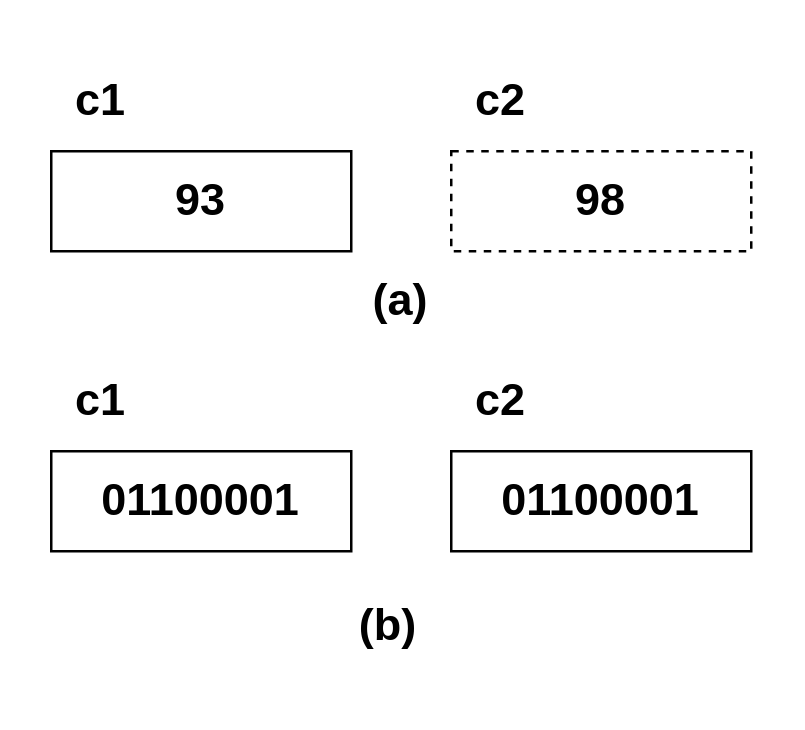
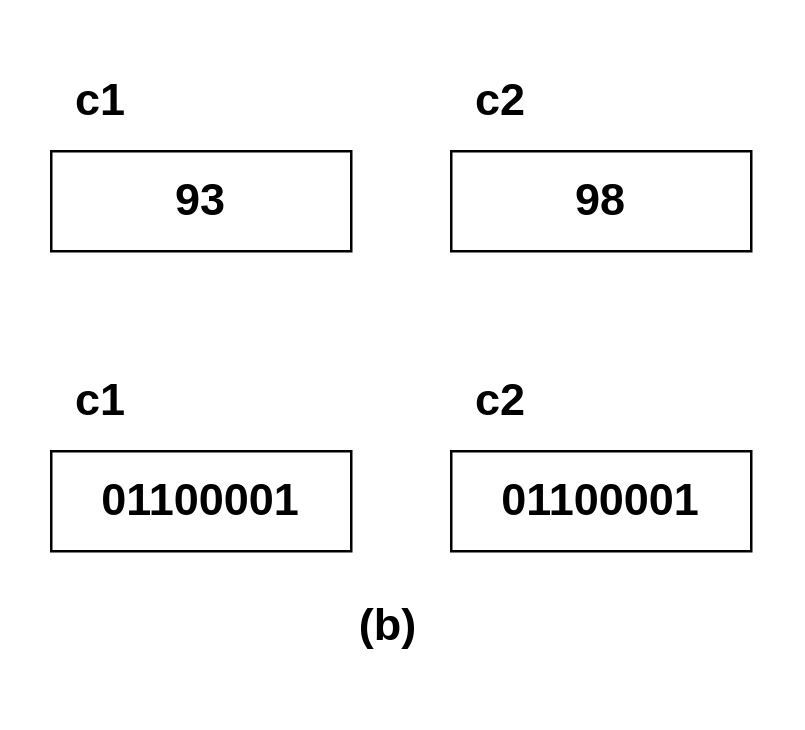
- <mxCell id="5" value="&lt;font style=&quot;font-size: 18px&quot;&gt;&lt;b&gt;98&lt;/b&gt;&lt;/font&gt;" style="rounded=0;whiteSpace=wrap;html=1;dashed=1;" vertex="1" parent="1"><mxGeometry x="180" y="60" width="120" height="40" as="geometry" /></mxCell>
+ <mxCell id="5" value="&lt;font style=&quot;font-size: 18px&quot;&gt;&lt;b&gt;98&lt;/b&gt;&lt;/font&gt;" style="rounded=0;whiteSpace=wrap;html=1;" vertex="1" parent="1"><mxGeometry x="180" y="60" width="120" height="40" as="geometry" /></mxCell>
- <mxCell id="6" value="&lt;font style=&quot;font-size: 18px&quot;&gt;&lt;b&gt;(a)&lt;/b&gt;&lt;/font&gt;" style="text;html=1;strokeColor=none;fillColor=none;align=center;verticalAlign=middle;whiteSpace=wrap;rounded=0;" vertex="1" parent="1"><mxGeometry x="140" y="100" width="40" height="40" as="geometry" /></mxCell>
